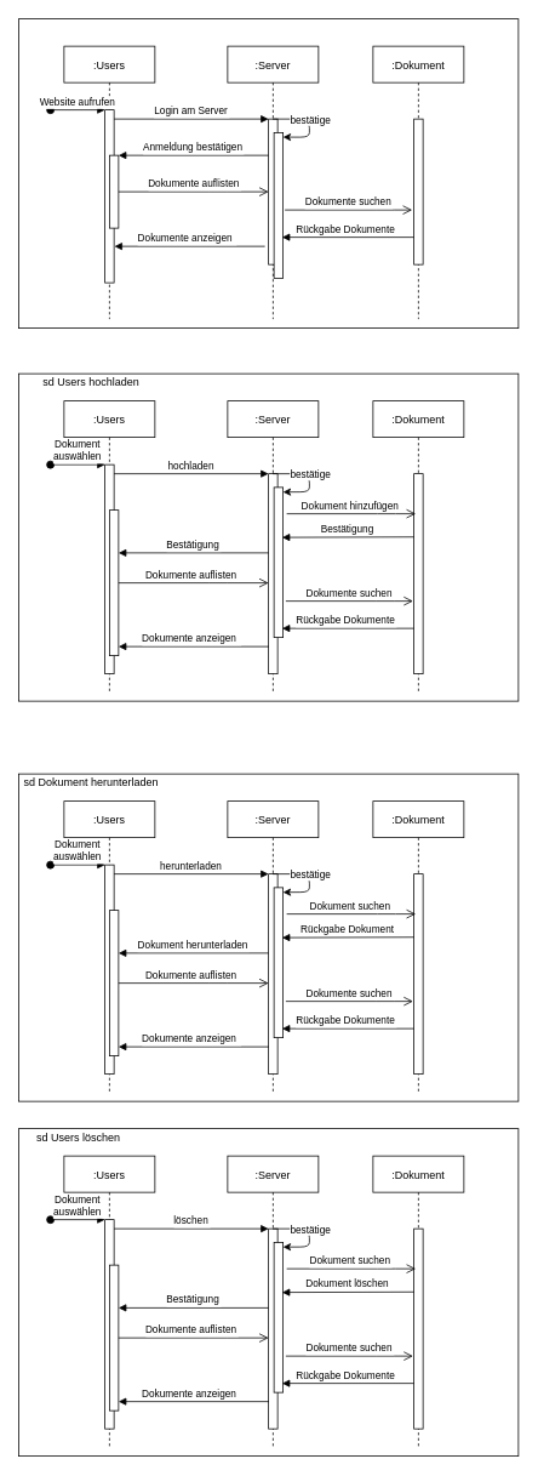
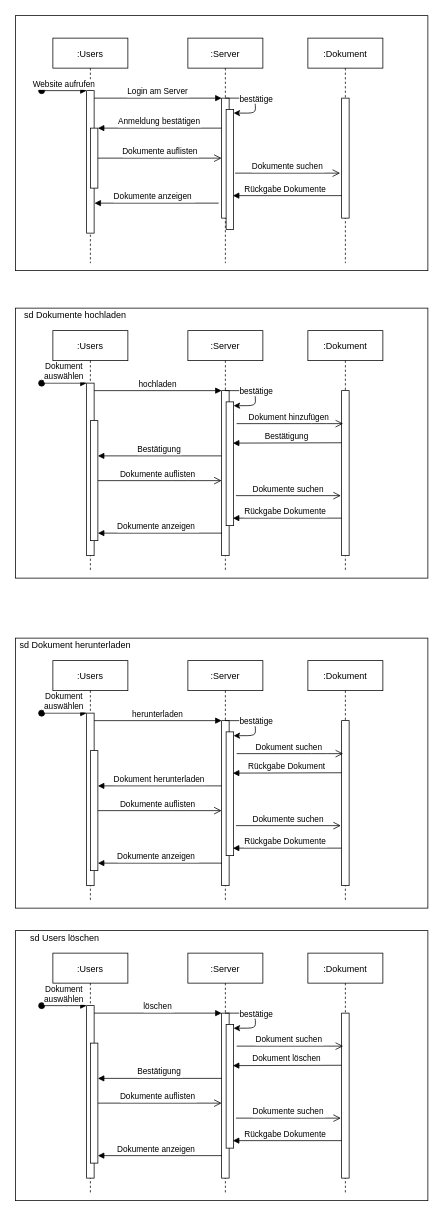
- <mxCell id="35" value="sd Users hochladen" style="text;html=1;strokeColor=none;fillColor=none;align=center;verticalAlign=middle;whiteSpace=wrap;rounded=0;" vertex="1" parent="1"><mxGeometry x="20" y="410" width="160" height="20" as="geometry" /></mxCell>
+ <mxCell id="35" value="sd Dokumente hochladen" style="text;html=1;strokeColor=none;fillColor=none;align=center;verticalAlign=middle;whiteSpace=wrap;rounded=0;" vertex="1" parent="1"><mxGeometry x="20" y="410" width="160" height="20" as="geometry" /></mxCell>
